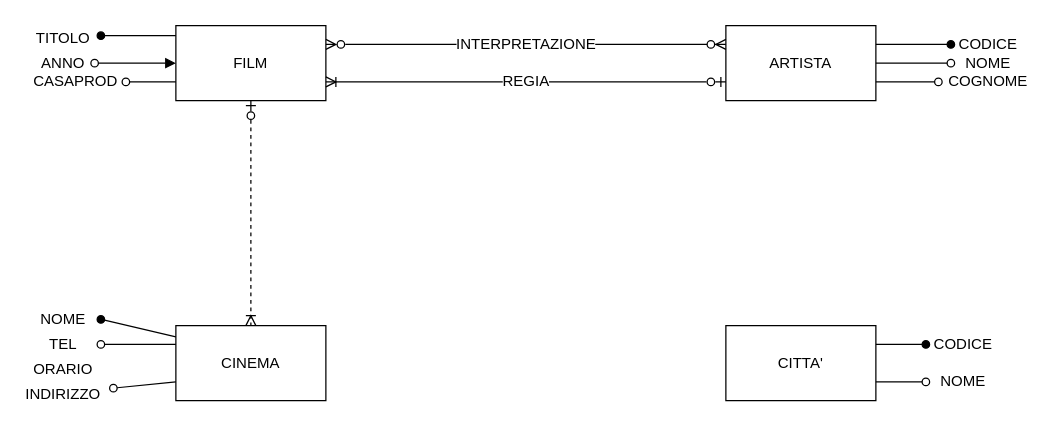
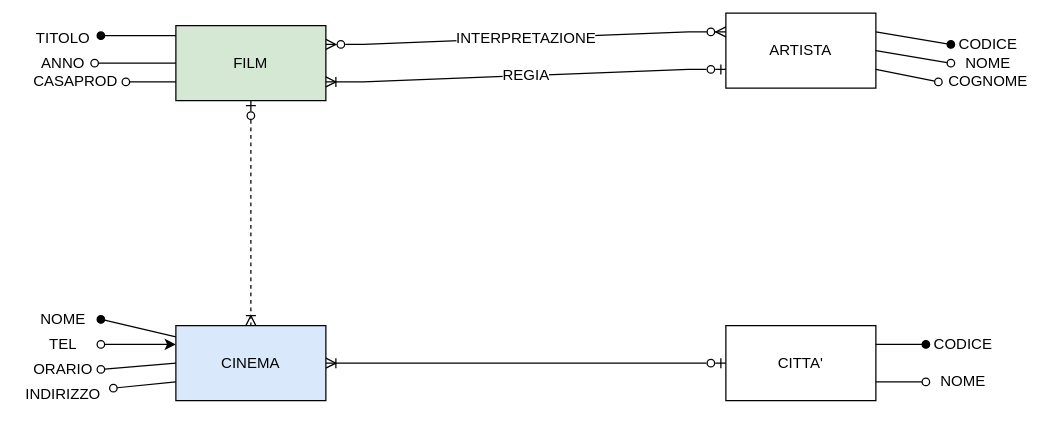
- <mxCell id="14" value="" style="endArrow=block;html=1;rounded=0;entryX=0;entryY=0.5;entryDx=0;entryDy=0;startArrow=oval;startFill=0;exitX=0.75;exitY=0;exitDx=0;exitDy=0;" edge="1" parent="1" source="12" target="3"><mxGeometry relative="1" as="geometry"><mxPoint x="90" y="50" as="sourcePoint" /><mxPoint x="220" y="140" as="targetPoint" /></mxGeometry></mxCell>
+ <mxCell id="14" value="" style="endArrow=none;html=1;rounded=0;entryX=0;entryY=0.5;entryDx=0;entryDy=0;startArrow=oval;startFill=0;exitX=0.75;exitY=0;exitDx=0;exitDy=0;" edge="1" parent="1" source="12" target="3"><mxGeometry relative="1" as="geometry"><mxPoint x="90" y="50" as="sourcePoint" /><mxPoint x="220" y="140" as="targetPoint" /></mxGeometry></mxCell>
- <mxCell id="3" value="FILM" style="rounded=0;whiteSpace=wrap;html=1;" vertex="1" parent="1"><mxGeometry x="140" y="20" width="120" height="60" as="geometry" /></mxCell>
+ <mxCell id="3" value="FILM" style="rounded=0;whiteSpace=wrap;html=1;fillColor=#d5e8d4;" vertex="1" parent="1"><mxGeometry x="140" y="20" width="120" height="60" as="geometry" /></mxCell>
- <mxCell id="4" value="ARTISTA" style="rounded=0;whiteSpace=wrap;html=1;" vertex="1" parent="1"><mxGeometry x="580" y="20" width="120" height="60" as="geometry" /></mxCell>
+ <mxCell id="4" value="ARTISTA" style="rounded=0;whiteSpace=wrap;html=1;" vertex="1" parent="1"><mxGeometry x="580" y="10" width="120" height="60" as="geometry" /></mxCell>
- <mxCell id="27" value="" style="endArrow=none;html=1;rounded=0;exitX=1;exitY=0.5;exitDx=0;exitDy=0;entryX=0;entryY=0.25;entryDx=0;entryDy=0;startArrow=oval;startFill=0;" edge="1" parent="1" source="23" target="8"><mxGeometry relative="1" as="geometry"><mxPoint x="250" y="220" as="sourcePoint" /><mxPoint x="410" y="220" as="targetPoint" /></mxGeometry></mxCell>
+ <mxCell id="27" value="" style="endArrow=classic;html=1;rounded=0;exitX=1;exitY=0.5;exitDx=0;exitDy=0;entryX=0;entryY=0.25;entryDx=0;entryDy=0;startArrow=oval;startFill=0;" edge="1" parent="1" source="23" target="8"><mxGeometry relative="1" as="geometry"><mxPoint x="250" y="220" as="sourcePoint" /><mxPoint x="410" y="220" as="targetPoint" /></mxGeometry></mxCell>
- <mxCell id="8" value="CINEMA" style="rounded=0;whiteSpace=wrap;html=1;" vertex="1" parent="1"><mxGeometry x="140" y="260" width="120" height="60" as="geometry" /></mxCell>
+ <mxCell id="8" value="CINEMA" style="rounded=0;whiteSpace=wrap;html=1;fillColor=#dae8fc;" vertex="1" parent="1"><mxGeometry x="140" y="260" width="120" height="60" as="geometry" /></mxCell>
+ <mxCell id="7" style="edgeStyle=orthogonalEdgeStyle;rounded=0;orthogonalLoop=1;jettySize=auto;html=1;entryX=0;entryY=0.5;entryDx=0;entryDy=0;startArrow=ERoneToMany;startFill=0;endArrow=ERzeroToOne;endFill=0;" edge="1" parent="1" source="8" target="9"><mxGeometry relative="1" as="geometry" /></mxCell>
+ <mxCell id="28" value="" style="endArrow=none;html=1;rounded=0;exitX=1;exitY=0.5;exitDx=0;exitDy=0;entryX=0;entryY=0.5;entryDx=0;entryDy=0;startArrow=oval;startFill=0;" edge="1" parent="1" source="24" target="8"><mxGeometry relative="1" as="geometry"><mxPoint x="340" y="210" as="sourcePoint" /><mxPoint x="500" y="210" as="targetPoint" /></mxGeometry></mxCell>
